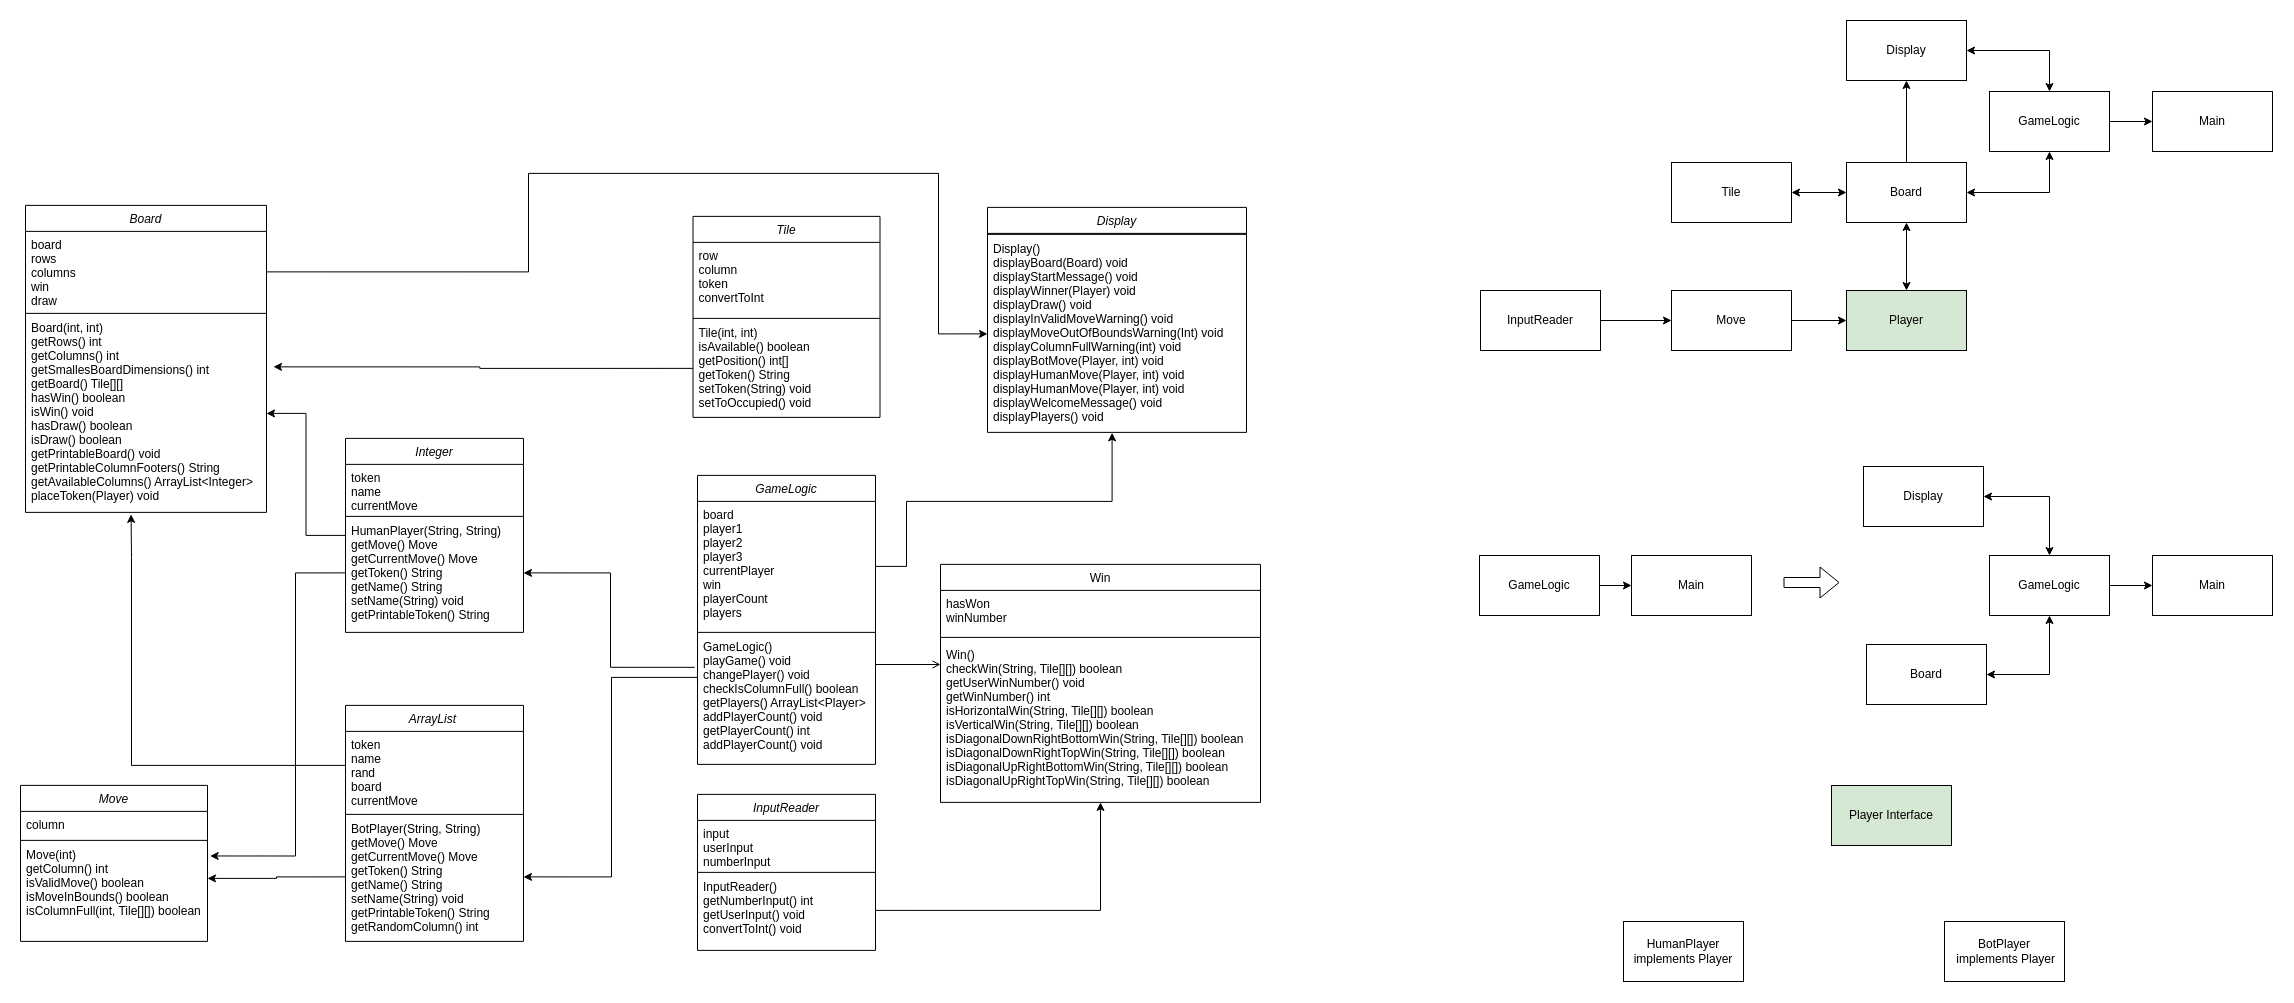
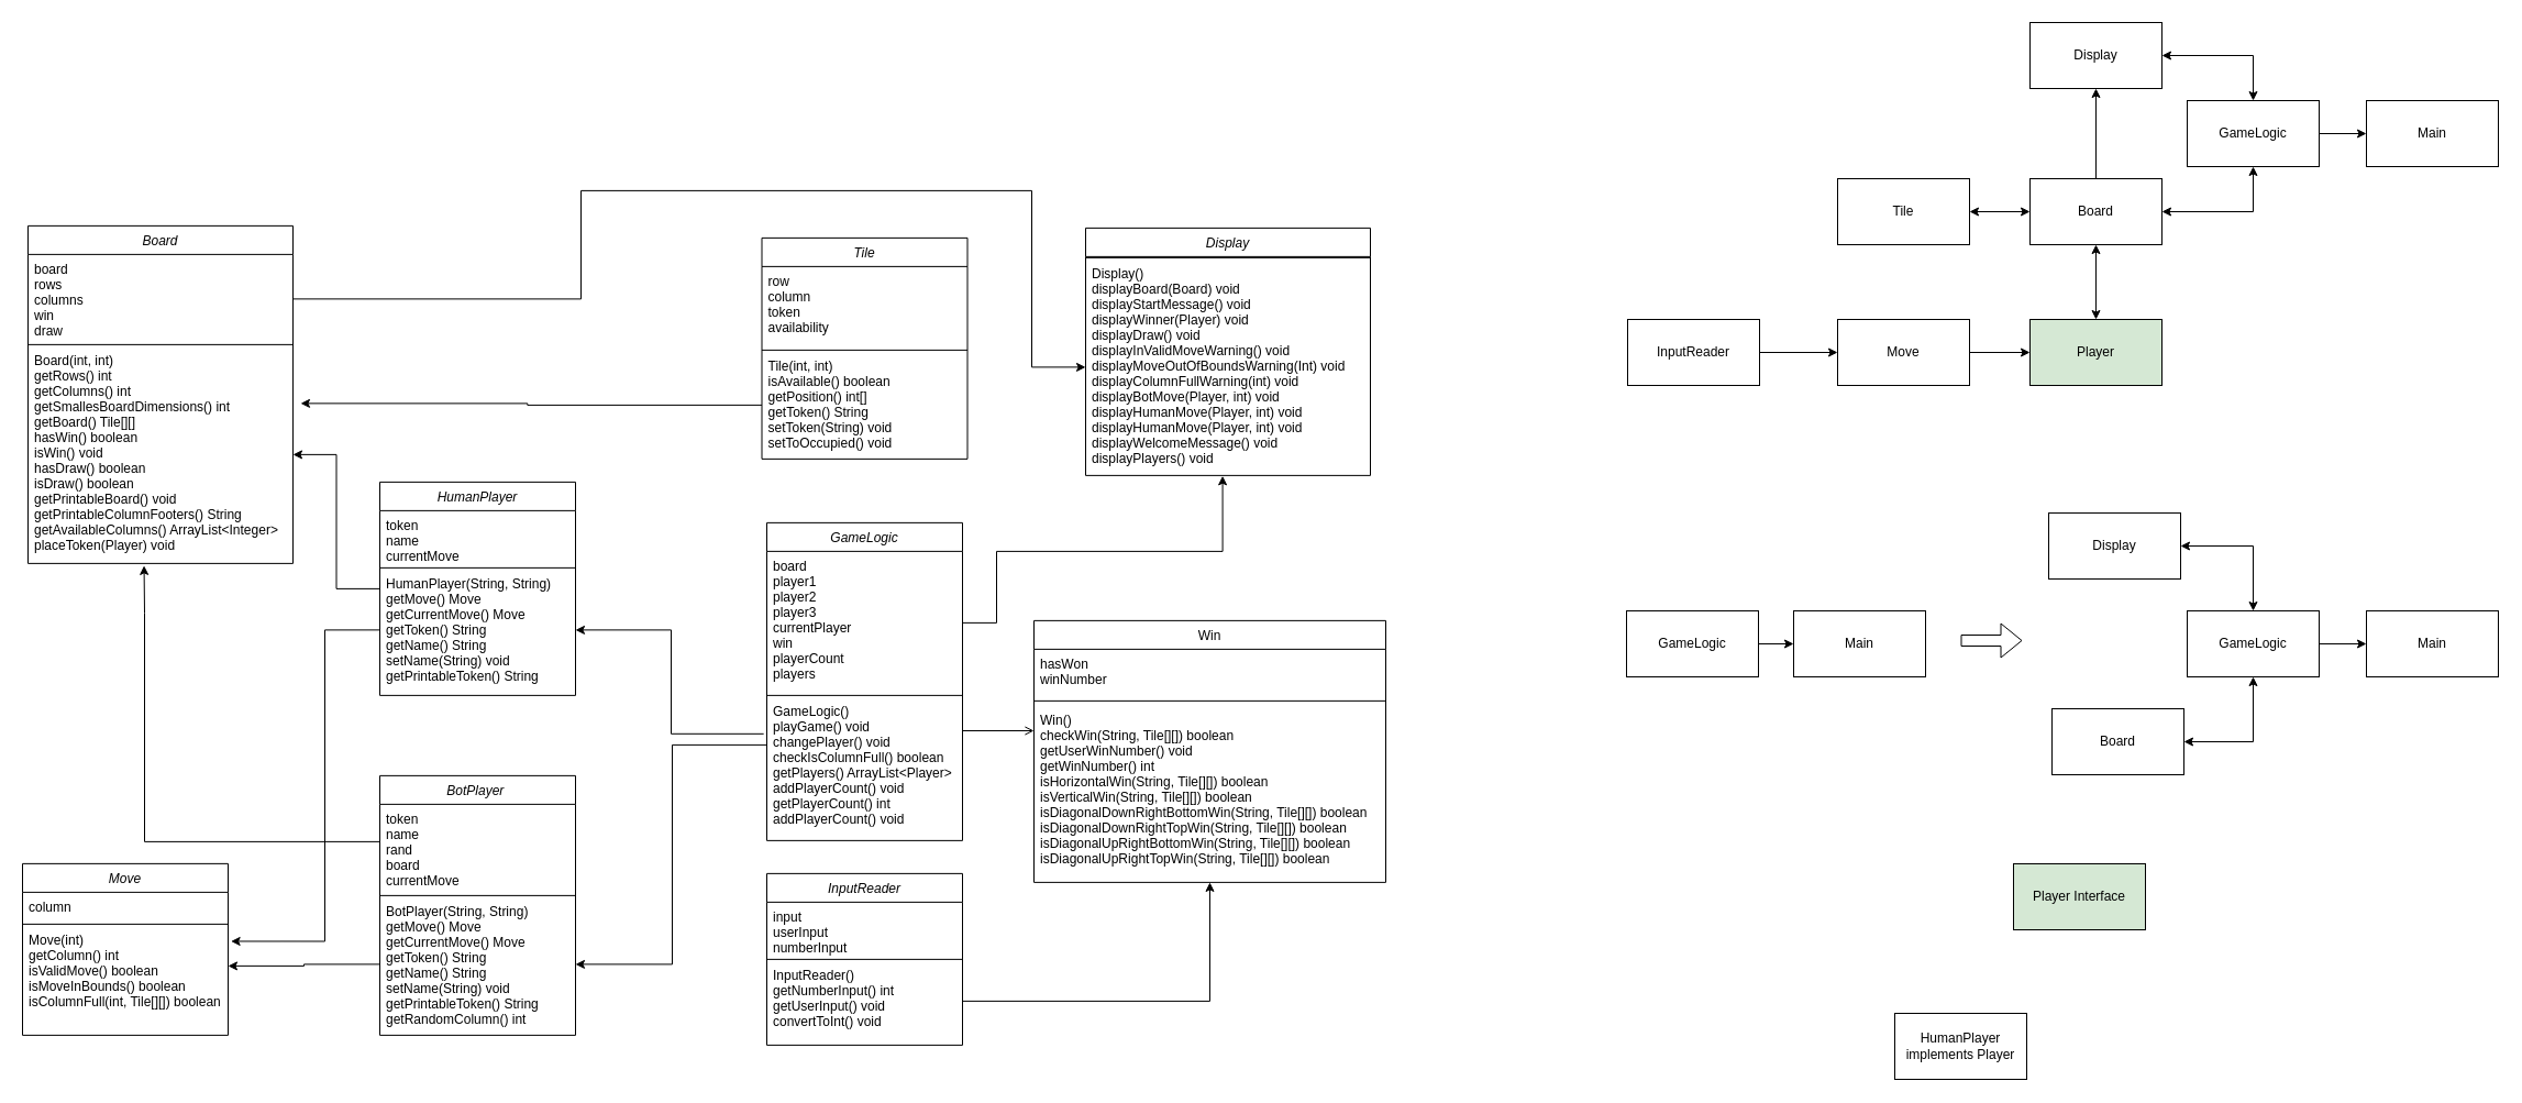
- <mxCell id="61" value="row&#10;column&#10;token&#10;convertToInt" style="text;align=left;verticalAlign=top;spacingLeft=4;spacingRight=4;overflow=hidden;rotatable=0;points=[[0,0.5],[1,0.5]];portConstraint=eastwest;" vertex="1" parent="60"><mxGeometry y="26" width="187" height="75" as="geometry" /></mxCell>
+ <mxCell id="61" value="row&#10;column&#10;token&#10;availability" style="text;align=left;verticalAlign=top;spacingLeft=4;spacingRight=4;overflow=hidden;rotatable=0;points=[[0,0.5],[1,0.5]];portConstraint=eastwest;" vertex="1" parent="60"><mxGeometry y="26" width="187" height="75" as="geometry" /></mxCell>
- <mxCell id="46" value="Integer" style="swimlane;fontStyle=2;align=center;verticalAlign=top;childLayout=stackLayout;horizontal=1;startSize=26;horizontalStack=0;resizeParent=1;resizeLast=0;collapsible=1;marginBottom=0;rounded=0;shadow=0;strokeWidth=1;" vertex="1" parent="1"><mxGeometry x="345" y="437.89" width="178" height="194" as="geometry"><mxRectangle x="230" y="140" width="160" height="26" as="alternateBounds" /></mxGeometry></mxCell>
+ <mxCell id="46" value="HumanPlayer" style="swimlane;fontStyle=2;align=center;verticalAlign=top;childLayout=stackLayout;horizontal=1;startSize=26;horizontalStack=0;resizeParent=1;resizeLast=0;collapsible=1;marginBottom=0;rounded=0;shadow=0;strokeWidth=1;" vertex="1" parent="1"><mxGeometry x="345" y="437.89" width="178" height="194" as="geometry"><mxRectangle x="230" y="140" width="160" height="26" as="alternateBounds" /></mxGeometry></mxCell>
- <mxCell id="50" value="ArrayList " style="swimlane;fontStyle=2;align=center;verticalAlign=top;childLayout=stackLayout;horizontal=1;startSize=26;horizontalStack=0;resizeParent=1;resizeLast=0;collapsible=1;marginBottom=0;rounded=0;shadow=0;strokeWidth=1;" vertex="1" parent="1"><mxGeometry x="345" y="704.89" width="178" height="236" as="geometry"><mxRectangle x="230" y="140" width="160" height="26" as="alternateBounds" /></mxGeometry></mxCell>
+ <mxCell id="50" value="BotPlayer " style="swimlane;fontStyle=2;align=center;verticalAlign=top;childLayout=stackLayout;horizontal=1;startSize=26;horizontalStack=0;resizeParent=1;resizeLast=0;collapsible=1;marginBottom=0;rounded=0;shadow=0;strokeWidth=1;" vertex="1" parent="1"><mxGeometry x="345" y="704.89" width="178" height="236" as="geometry"><mxRectangle x="230" y="140" width="160" height="26" as="alternateBounds" /></mxGeometry></mxCell>
- <mxCell id="39" value="HumanPlayer implements Player" style="whiteSpace=wrap;html=1;rounded=0;" vertex="1" parent="1"><mxGeometry x="1623" y="921" width="120" height="60" as="geometry" /></mxCell>
+ <mxCell id="39" value="HumanPlayer implements Player" style="whiteSpace=wrap;html=1;rounded=0;" vertex="1" parent="1"><mxGeometry x="1723" y="921" width="120" height="60" as="geometry" /></mxCell>
- <mxCell id="40" value="BotPlayer&lt;br&gt;&amp;nbsp;implements Player" style="whiteSpace=wrap;html=1;rounded=0;" vertex="1" parent="1"><mxGeometry x="1944" y="921" width="120" height="60" as="geometry" /></mxCell>
